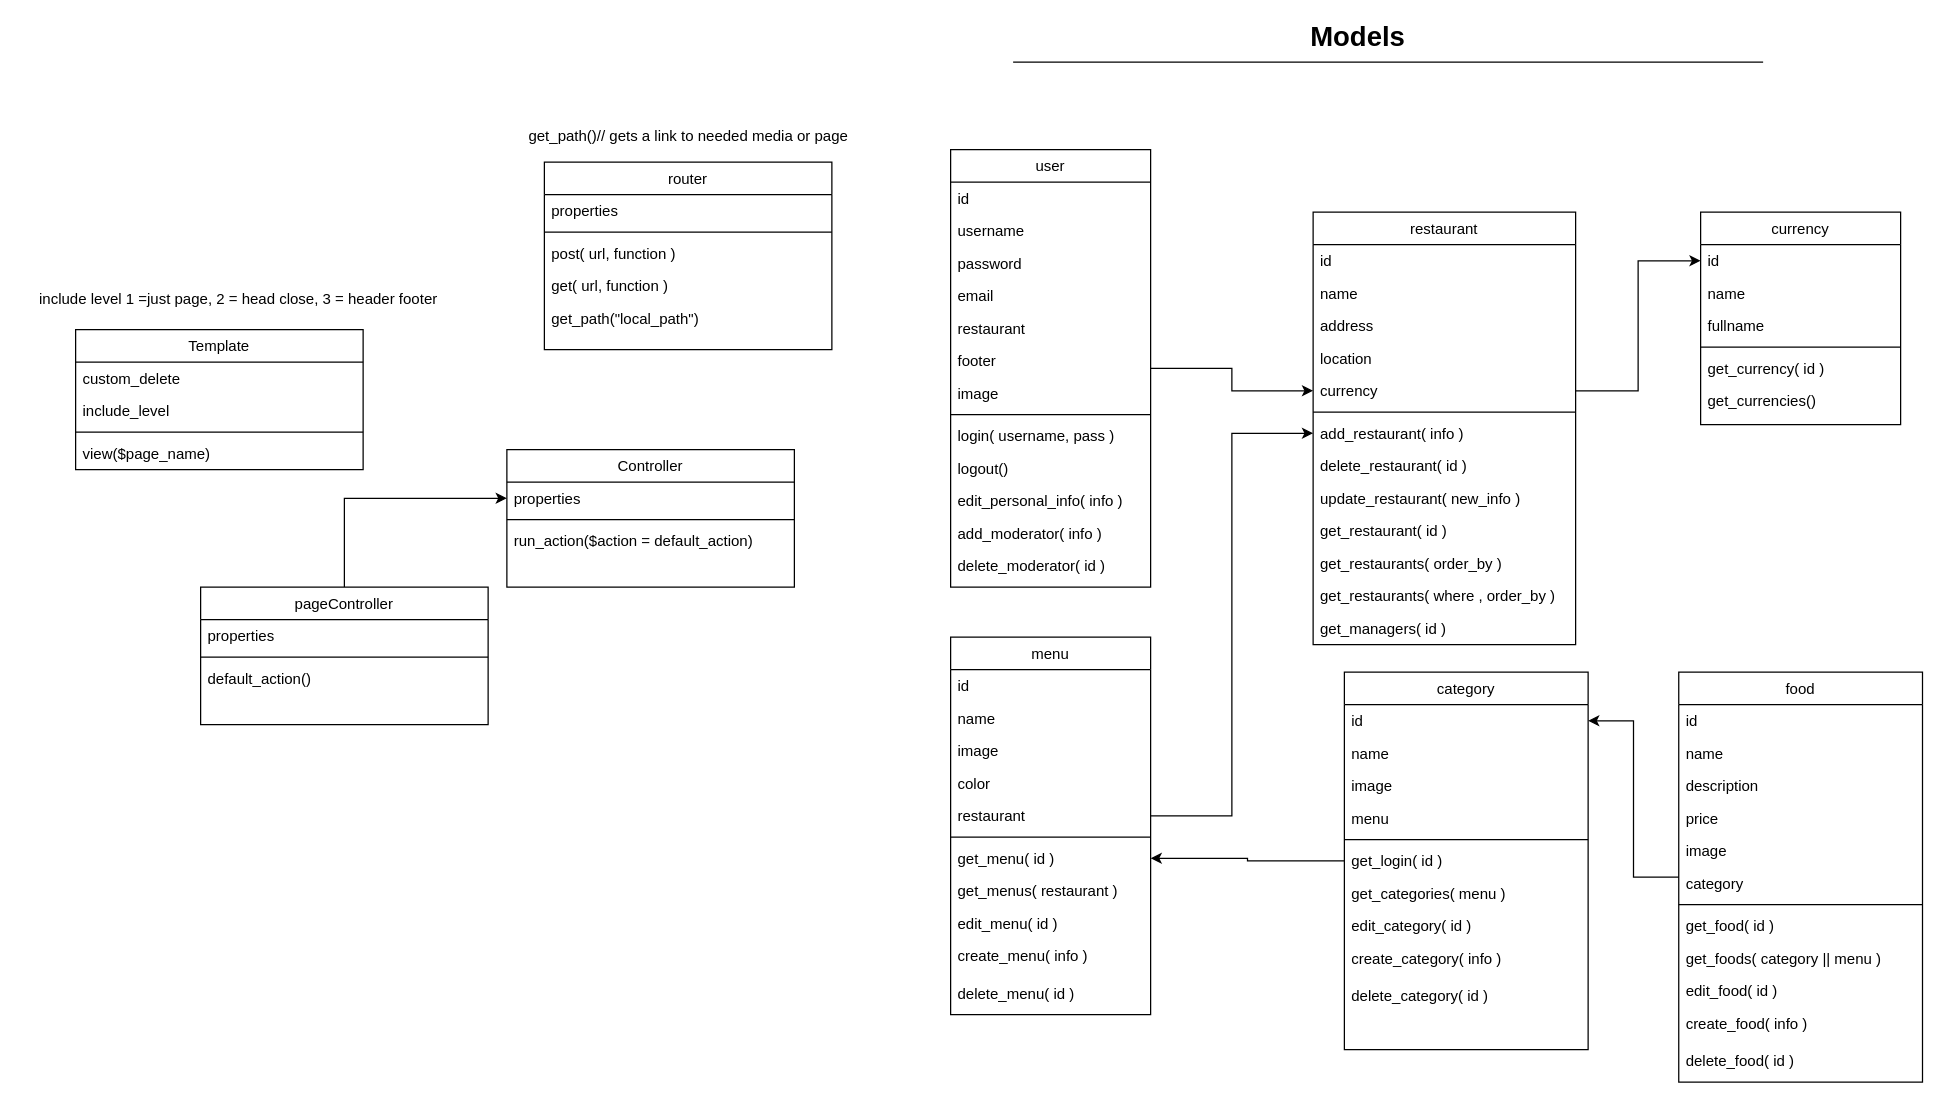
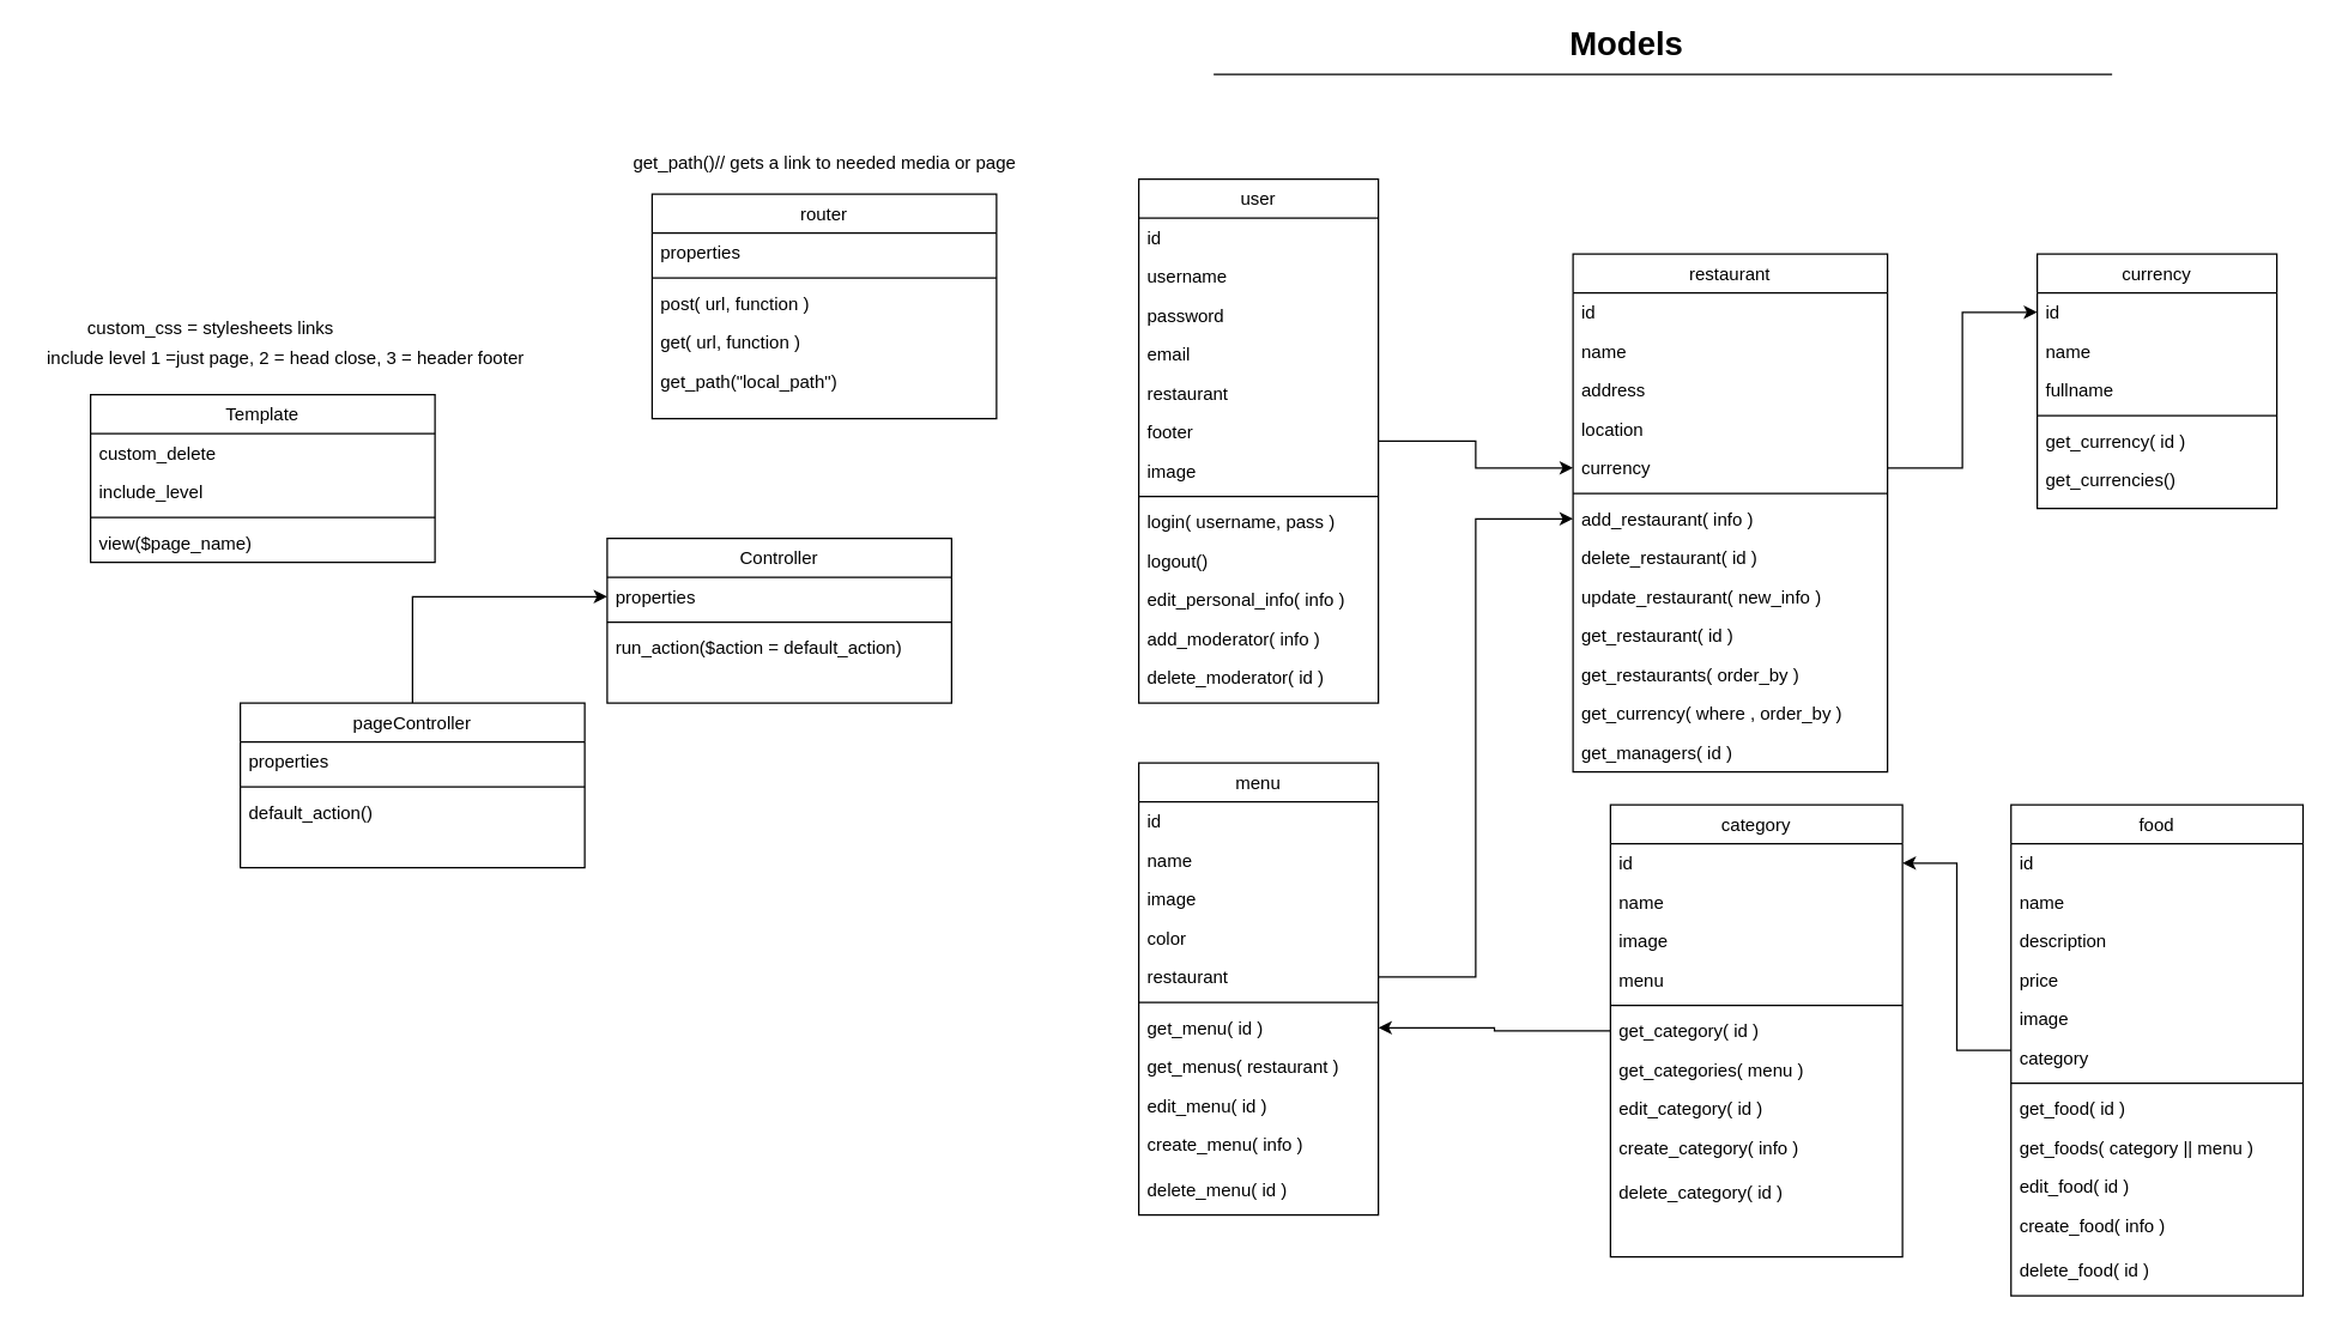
+ <mxCell id="92" value="custom_css = stylesheets links" style="text;html=1;align=center;verticalAlign=middle;resizable=0;points=[];autosize=1;glass=0;rounded=0;shadow=0;sketch=0;" vertex="1" parent="85"><mxGeometry x="25" width="190" height="20" as="geometry" /></mxCell>
- <mxCell id="29" value="get_restaurants( where , order_by )" style="text;align=left;verticalAlign=top;spacingLeft=4;spacingRight=4;overflow=hidden;rotatable=0;points=[[0,0.5],[1,0.5]];portConstraint=eastwest;" parent="17" vertex="1"><mxGeometry y="294" width="210" height="26" as="geometry" /></mxCell>
+ <mxCell id="29" value="get_currency( where , order_by )" style="text;align=left;verticalAlign=top;spacingLeft=4;spacingRight=4;overflow=hidden;rotatable=0;points=[[0,0.5],[1,0.5]];portConstraint=eastwest;" parent="17" vertex="1"><mxGeometry y="294" width="210" height="26" as="geometry" /></mxCell>
- <mxCell id="59" value="get_login( id )" style="text;align=left;verticalAlign=top;spacingLeft=4;spacingRight=4;overflow=hidden;rotatable=0;points=[[0,0.5],[1,0.5]];portConstraint=eastwest;" parent="53" vertex="1"><mxGeometry y="138" width="195" height="26" as="geometry" /></mxCell>
+ <mxCell id="59" value="get_category( id )" style="text;align=left;verticalAlign=top;spacingLeft=4;spacingRight=4;overflow=hidden;rotatable=0;points=[[0,0.5],[1,0.5]];portConstraint=eastwest;" parent="53" vertex="1"><mxGeometry y="138" width="195" height="26" as="geometry" /></mxCell>
